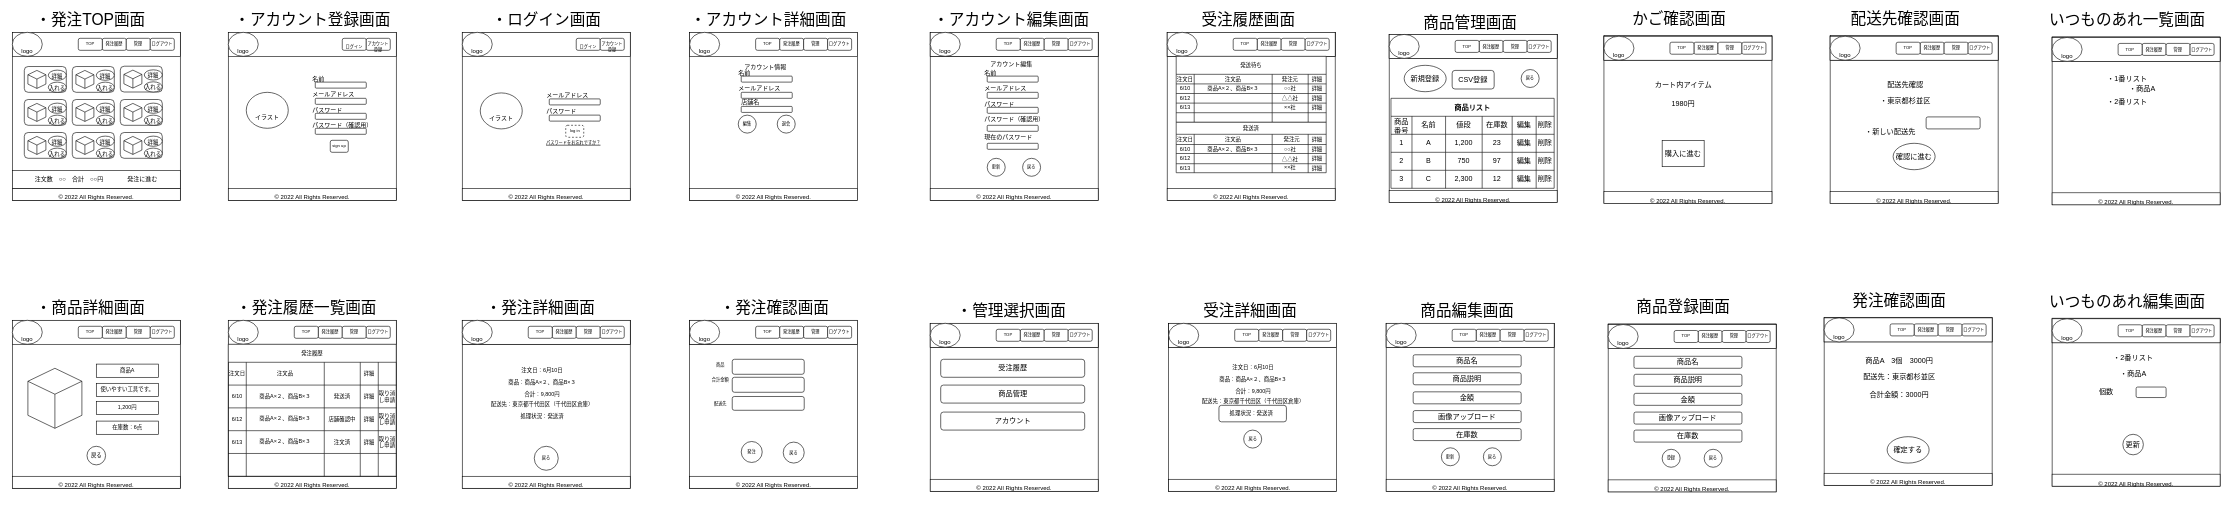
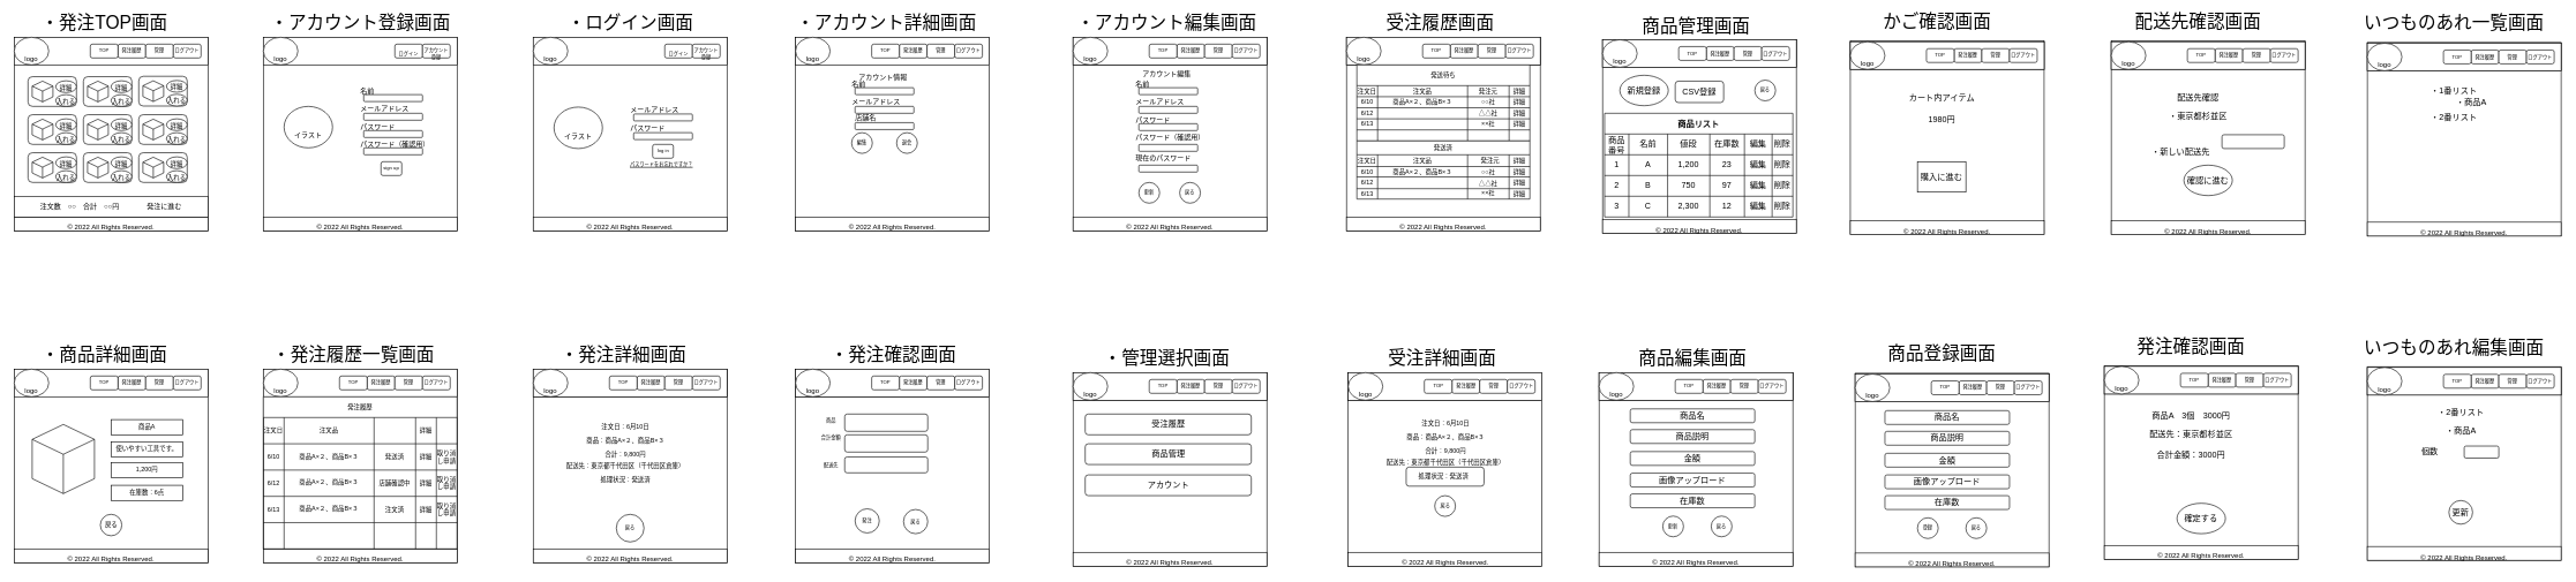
- <mxCell id="47" value="log in" style="rounded=1;whiteSpace=wrap;html=1;fontSize=7;dashed=1;" parent="1" vertex="1"><mxGeometry x="942.5" y="208" width="30" height="20" as="geometry" /></mxCell>
+ <mxCell id="47" value="log in" style="rounded=1;whiteSpace=wrap;html=1;fontSize=7;" parent="1" vertex="1"><mxGeometry x="942.5" y="208" width="30" height="20" as="geometry" /></mxCell>
